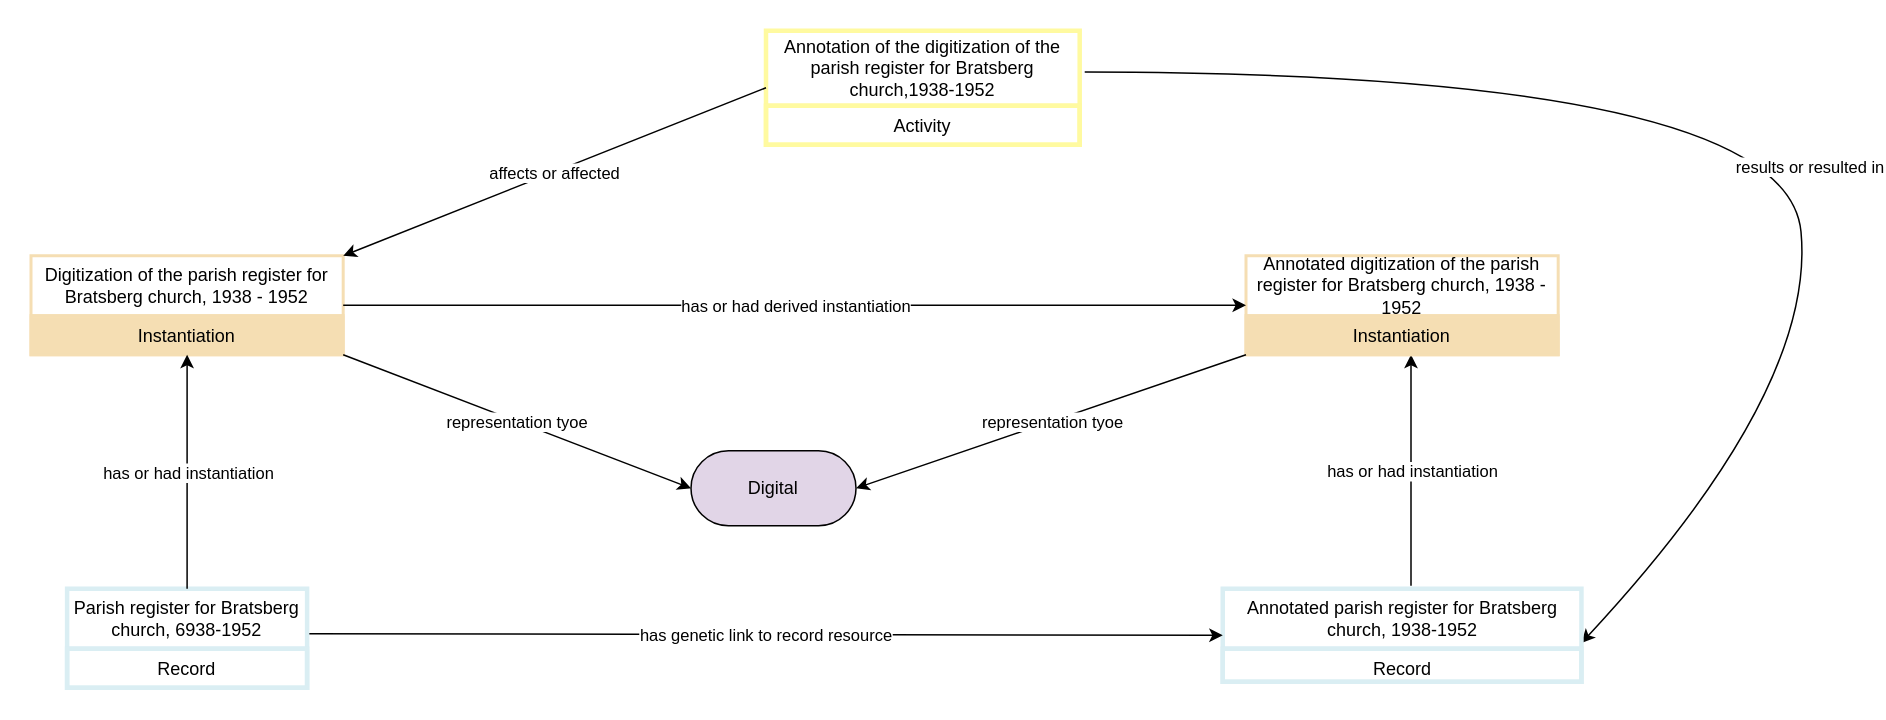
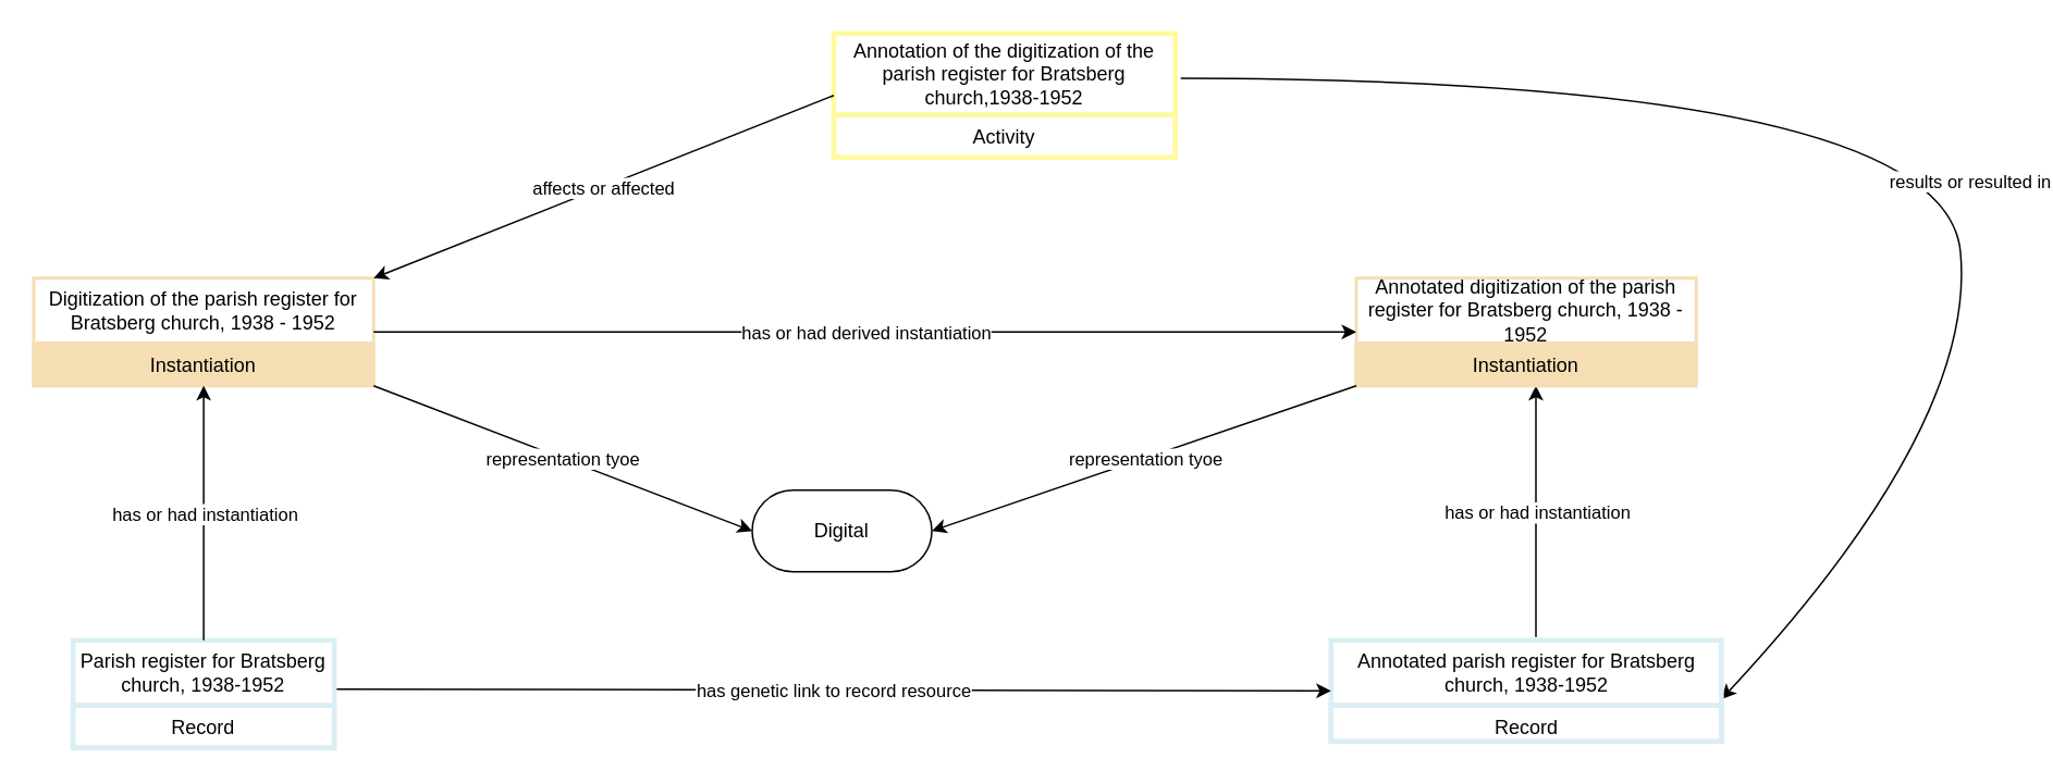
- <mxCell id="26" value="Digital" style="html=1;whiteSpace=wrap;rounded=1;arcSize=50;fillColor=#e1d5e7;" parent="1" vertex="1"><mxGeometry x="460" y="300" width="110" height="50" as="geometry" /></mxCell>
+ <mxCell id="26" value="Digital" style="html=1;whiteSpace=wrap;rounded=1;arcSize=50;" parent="1" vertex="1"><mxGeometry x="460" y="300" width="110" height="50" as="geometry" /></mxCell>
- <mxCell id="16" value="Parish register for Bratsberg church, 6938-1952" style="swimlane;fontStyle=0;childLayout=stackLayout;horizontal=1;startSize=40;strokeColor=#DAEEF3;strokeWidth=3;fillColor=none;horizontalStack=0;resizeParent=1;resizeParentMax=0;resizeLast=0;collapsible=1;marginBottom=0;whiteSpace=wrap;html=1;" parent="1" vertex="1"><mxGeometry x="44.07" y="392" width="160" height="66" as="geometry" /></mxCell>
+ <mxCell id="16" value="Parish register for Bratsberg church, 1938-1952" style="swimlane;fontStyle=0;childLayout=stackLayout;horizontal=1;startSize=40;strokeColor=#DAEEF3;strokeWidth=3;fillColor=none;horizontalStack=0;resizeParent=1;resizeParentMax=0;resizeLast=0;collapsible=1;marginBottom=0;whiteSpace=wrap;html=1;" parent="1" vertex="1"><mxGeometry x="44.07" y="392" width="160" height="66" as="geometry" /></mxCell>
